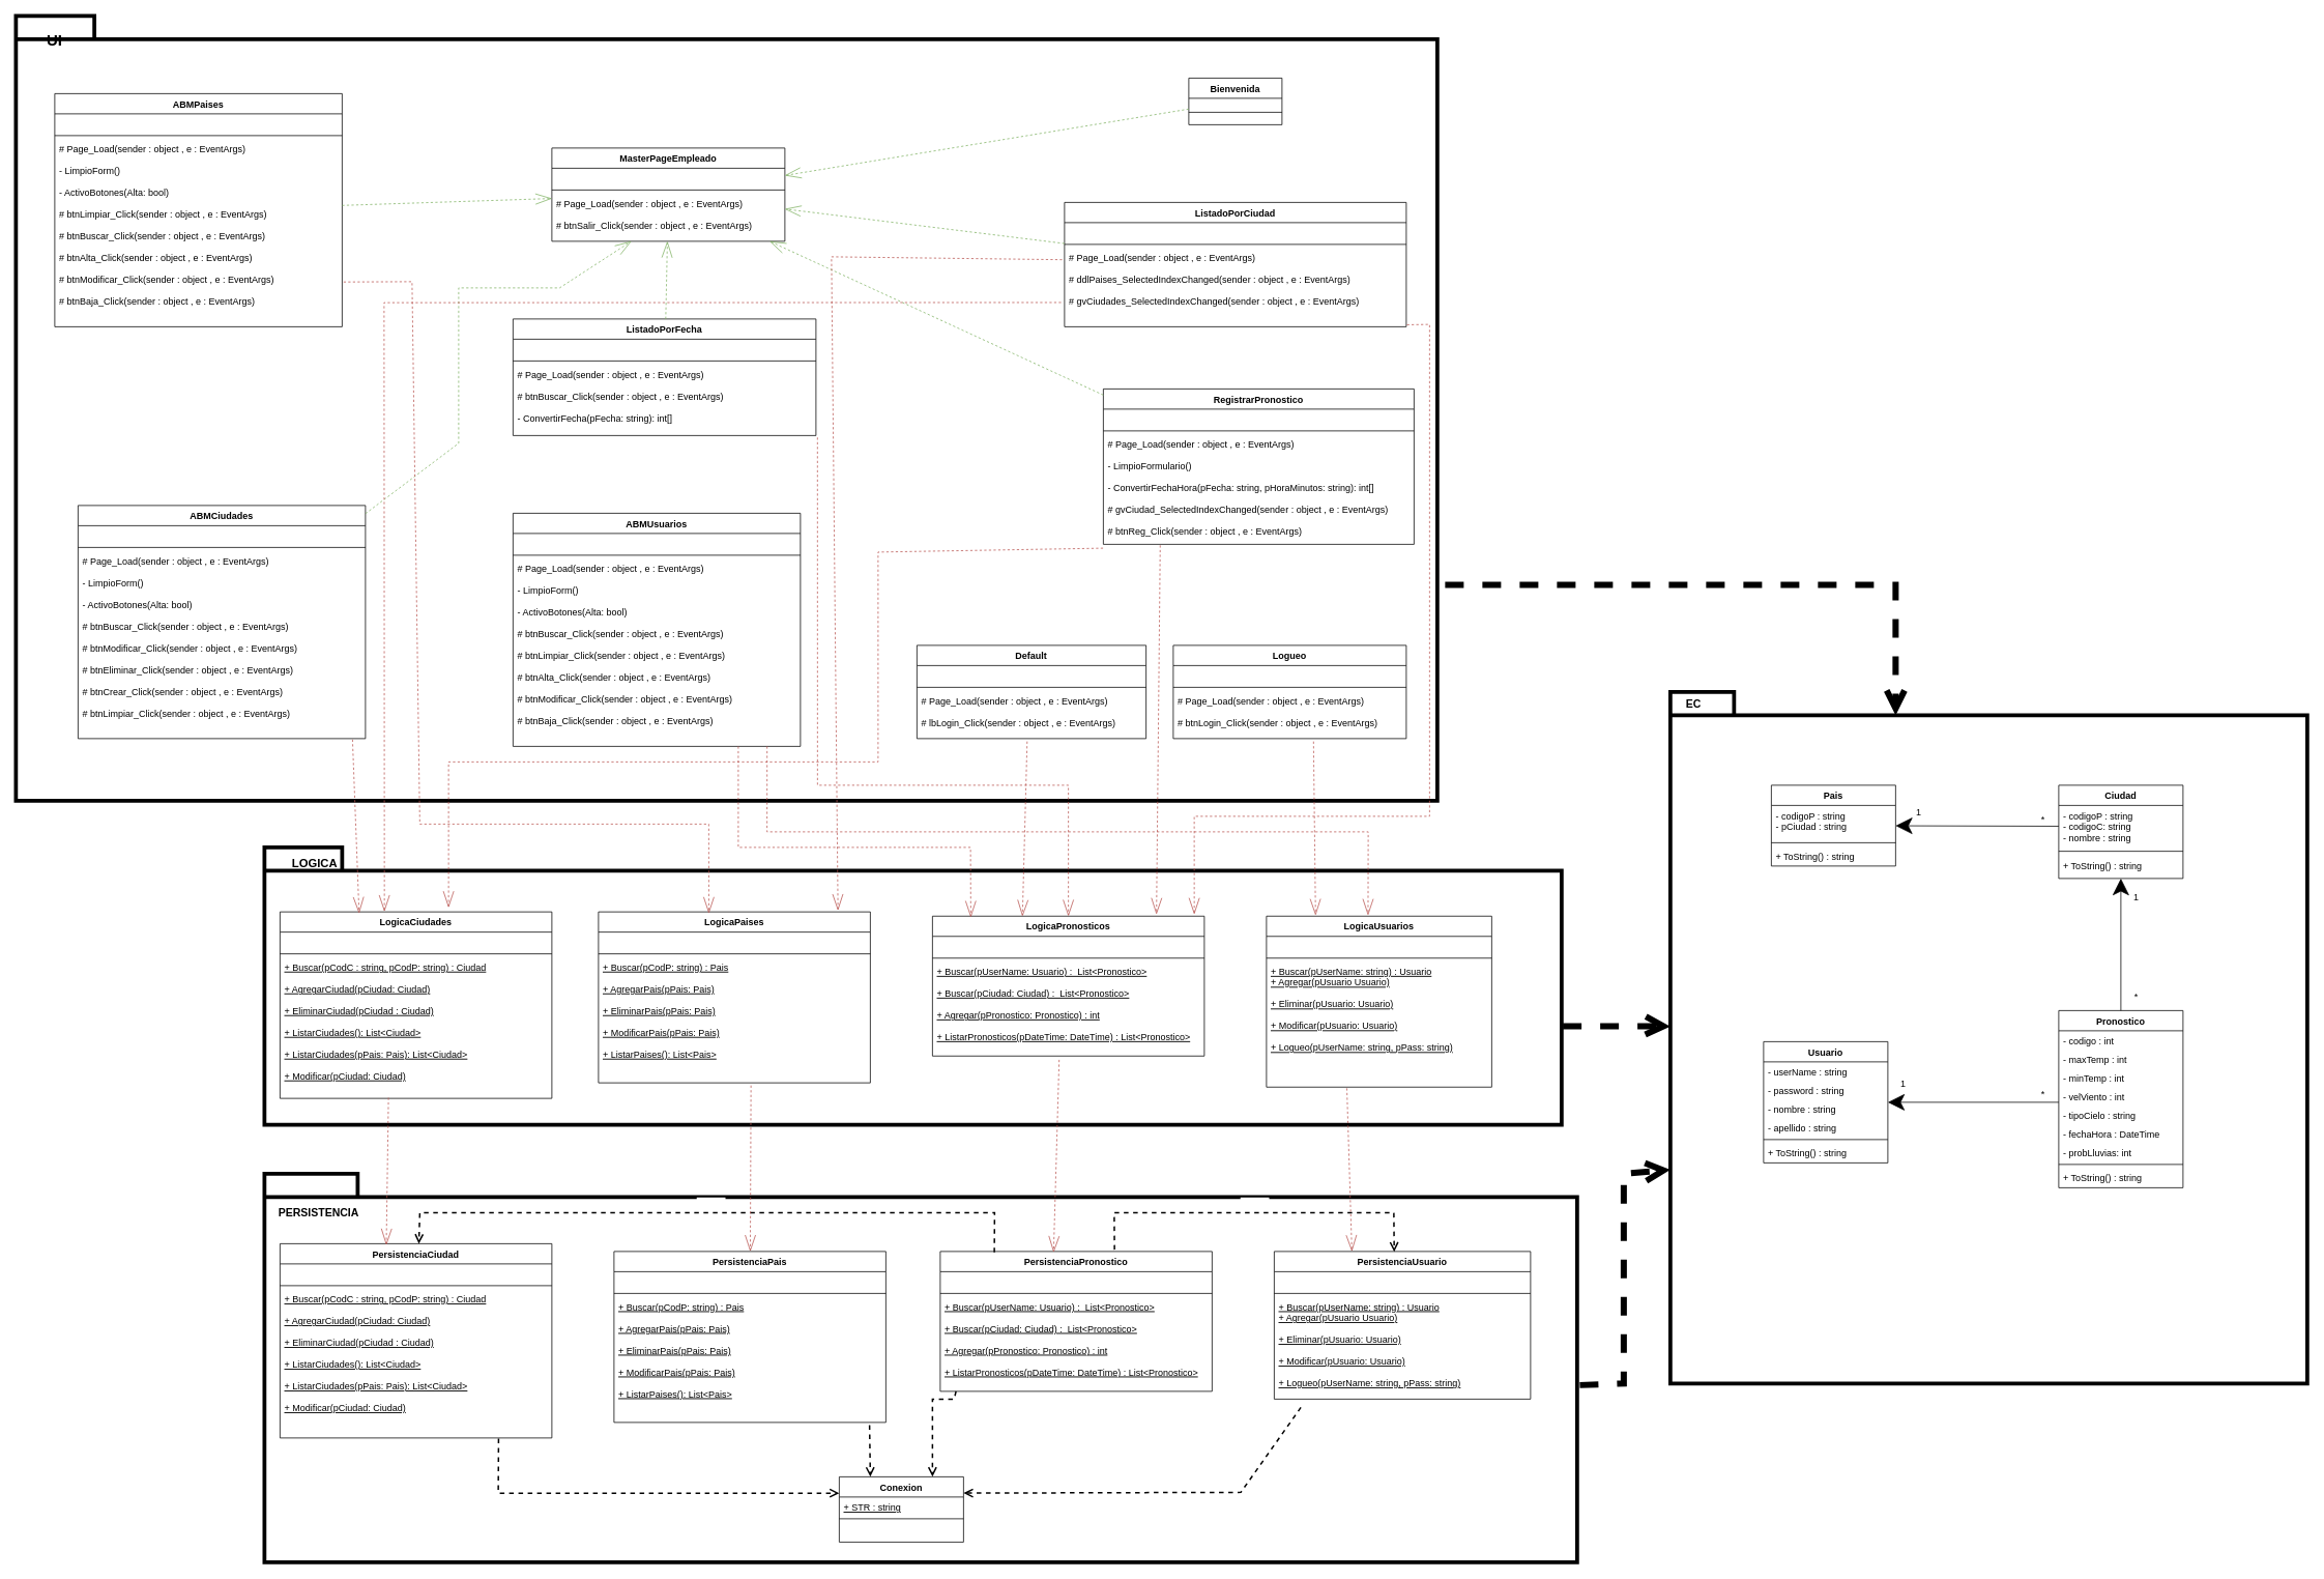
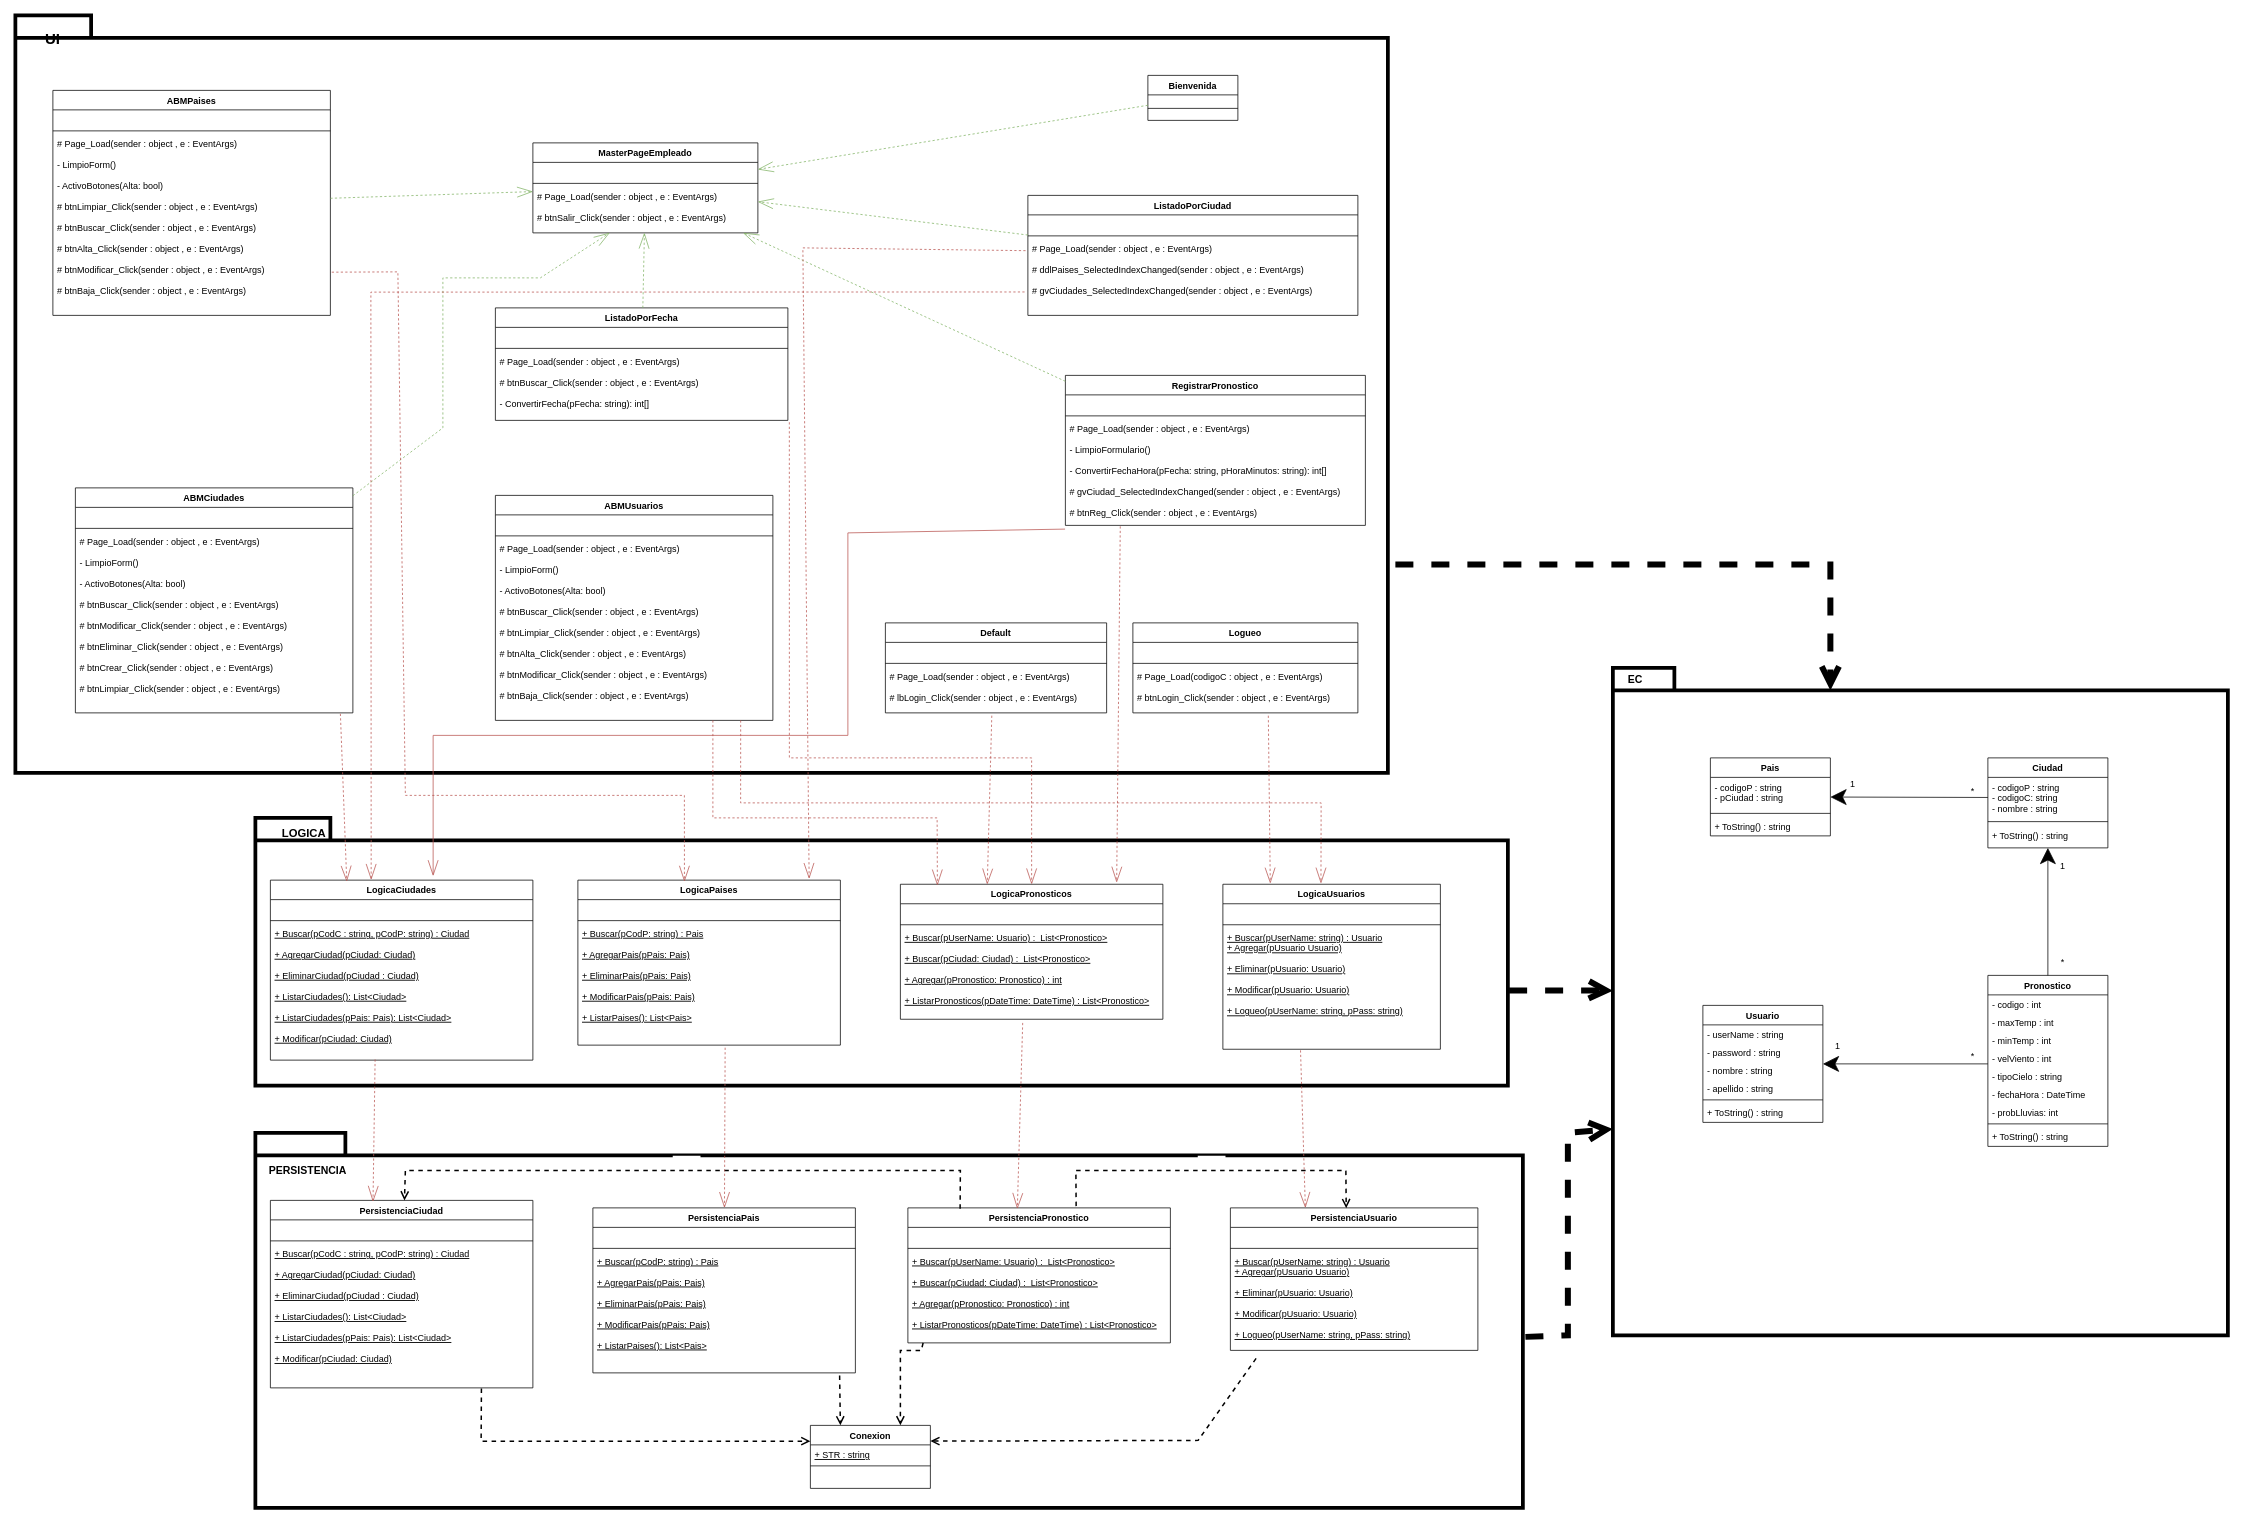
- <mxCell id="97" value="# Page_Load(sender : object , e : EventArgs)&#10;&#10;# btnLogin_Click(sender : object , e : EventArgs)&#10;&#10;&#10;" style="text;strokeColor=none;fillColor=none;align=left;verticalAlign=top;spacingLeft=4;spacingRight=4;overflow=hidden;rotatable=0;points=[[0,0.5],[1,0.5]];portConstraint=eastwest;fontStyle=0" parent="94" vertex="1"><mxGeometry y="58" width="300" height="62" as="geometry" /></mxCell>
+ <mxCell id="97" value="# Page_Load(codigoC : object , e : EventArgs)&#10;&#10;# btnLogin_Click(sender : object , e : EventArgs)&#10;&#10;&#10;" style="text;strokeColor=none;fillColor=none;align=left;verticalAlign=top;spacingLeft=4;spacingRight=4;overflow=hidden;rotatable=0;points=[[0,0.5],[1,0.5]];portConstraint=eastwest;fontStyle=0" parent="94" vertex="1"><mxGeometry y="58" width="300" height="62" as="geometry" /></mxCell>
- <mxCell id="148" value="" style="endArrow=openThin;html=1;rounded=0;endSize=19;endFill=0;dashed=1;exitX=1.002;exitY=0.975;exitDx=0;exitDy=0;exitPerimeter=0;entryX=0.963;entryY=-0.013;entryDx=0;entryDy=0;entryPerimeter=0;fillColor=#f8cecc;strokeColor=#b85450;" edge="1" parent="1" source="79" target="57"><mxGeometry width="50" height="50" relative="1" as="geometry"><mxPoint x="2100" y="500" as="sourcePoint" /><mxPoint x="2097.2" y="689.66" as="targetPoint" /><Array as="points"><mxPoint x="1840" y="417" /><mxPoint x="1840" y="1050" /><mxPoint x="1537" y="1050" /></Array></mxGeometry></mxCell>
- <mxCell id="147" value="" style="endArrow=openThin;html=1;rounded=0;endSize=19;endFill=0;dashed=1;exitX=-0.001;exitY=1.035;exitDx=0;exitDy=0;exitPerimeter=0;fillColor=#f8cecc;strokeColor=#b85450;entryX=0.62;entryY=-0.023;entryDx=0;entryDy=0;entryPerimeter=0;" edge="1" parent="1" source="117" target="68"><mxGeometry width="50" height="50" relative="1" as="geometry"><mxPoint x="2010" y="920" as="sourcePoint" /><mxPoint x="1950" y="1030" as="targetPoint" /><Array as="points"><mxPoint x="1130" y="710" /><mxPoint x="1130" y="980" /><mxPoint x="577" y="980" /></Array></mxGeometry></mxCell>
+ <mxCell id="147" value="" style="endArrow=openThin;html=1;rounded=0;endSize=19;endFill=0;dashed=0;exitX=-0.001;exitY=1.035;exitDx=0;exitDy=0;exitPerimeter=0;fillColor=#f8cecc;strokeColor=#b85450;entryX=0.62;entryY=-0.023;entryDx=0;entryDy=0;entryPerimeter=0;" edge="1" parent="1" source="117" target="68"><mxGeometry width="50" height="50" relative="1" as="geometry"><mxPoint x="2010" y="920" as="sourcePoint" /><mxPoint x="1950" y="1030" as="targetPoint" /><Array as="points"><mxPoint x="1130" y="710" /><mxPoint x="1130" y="980" /><mxPoint x="577" y="980" /></Array></mxGeometry></mxCell>
